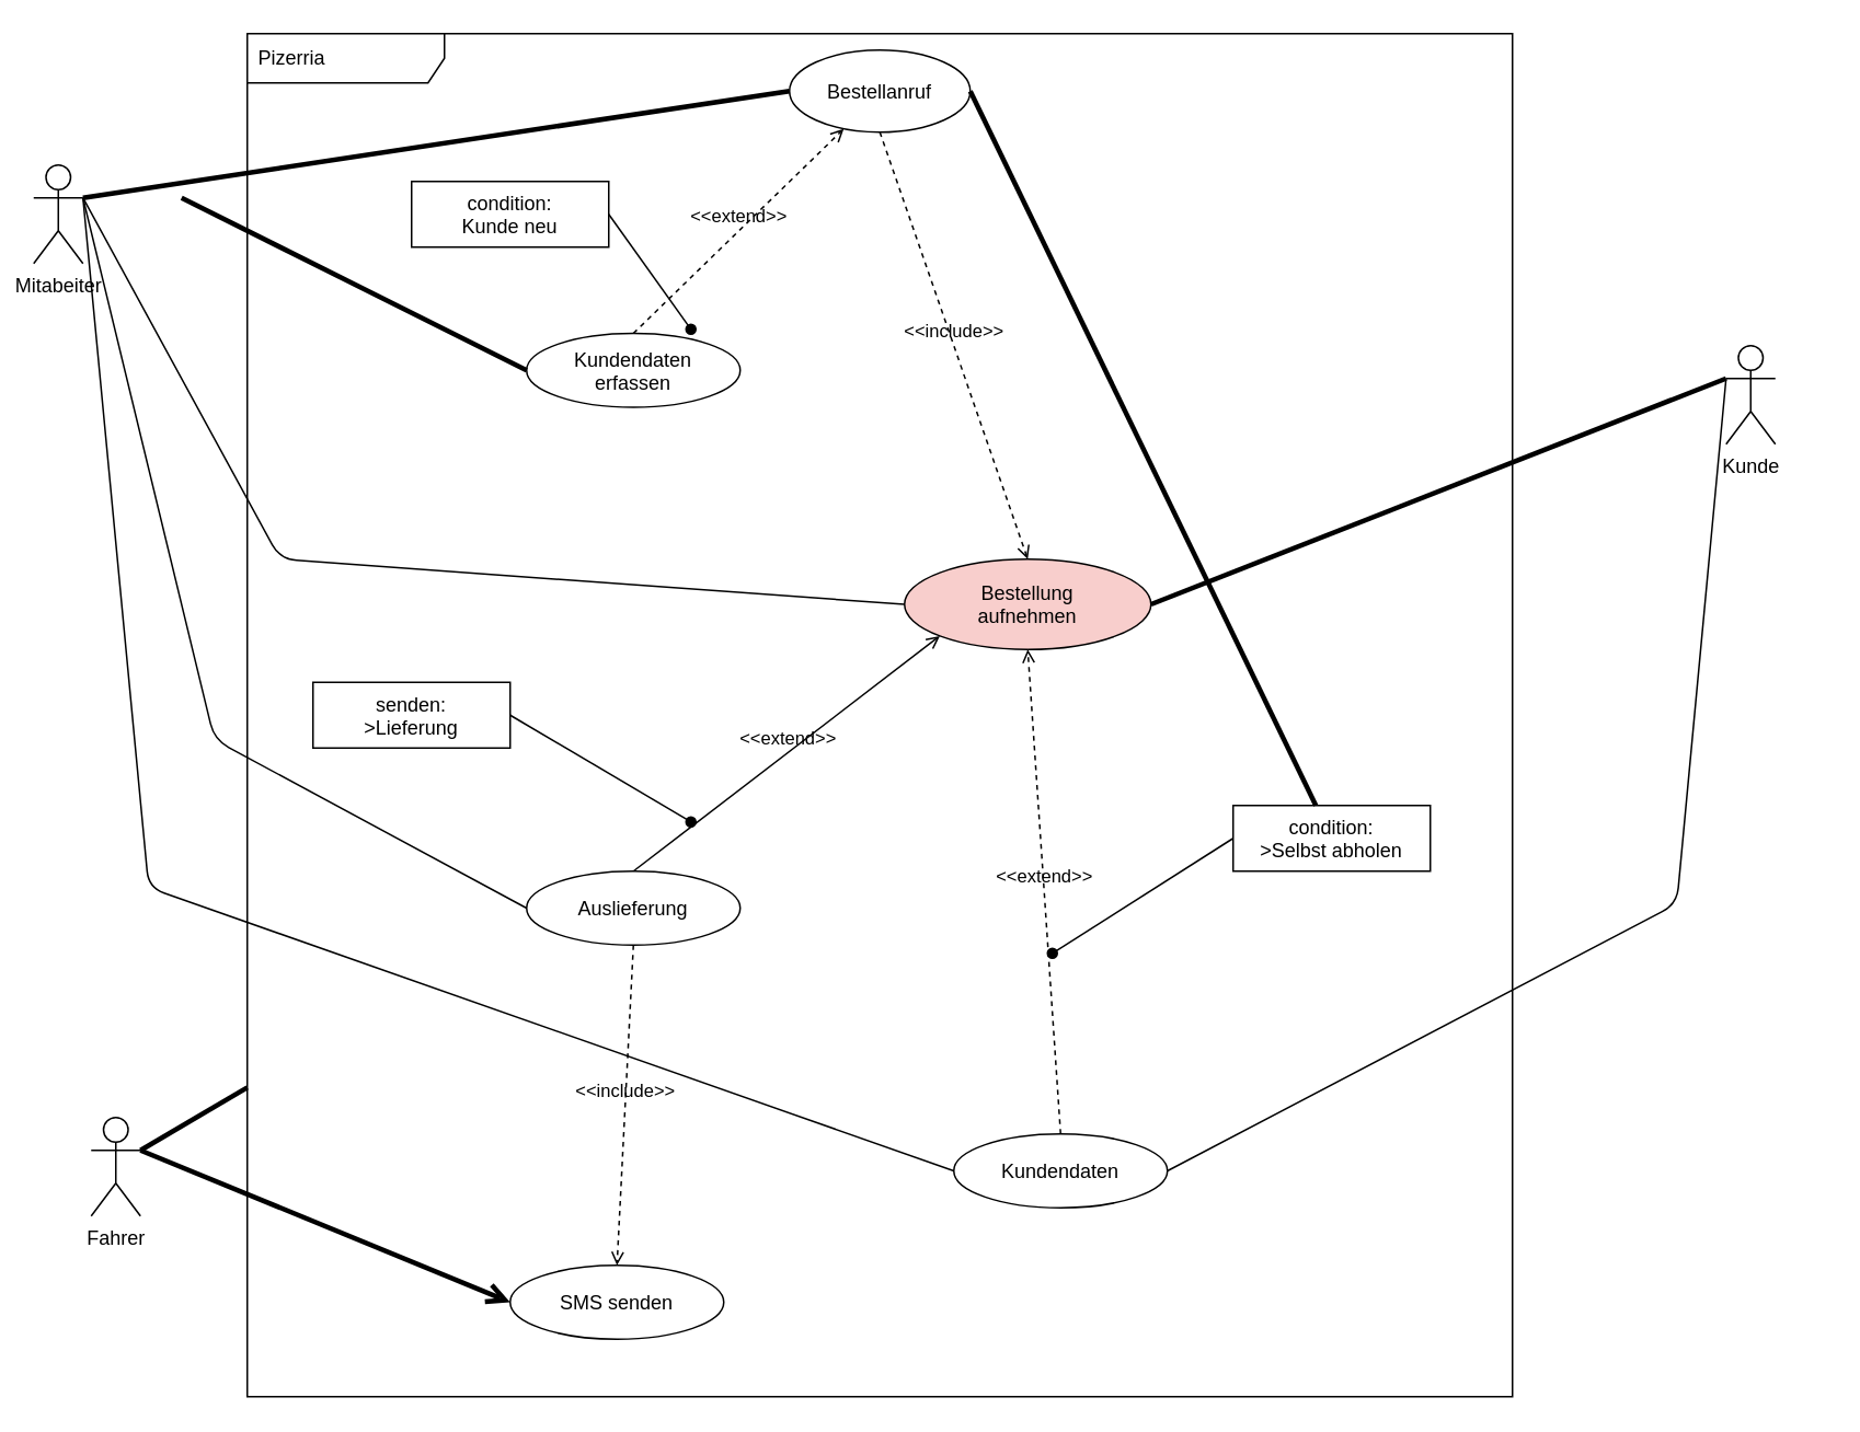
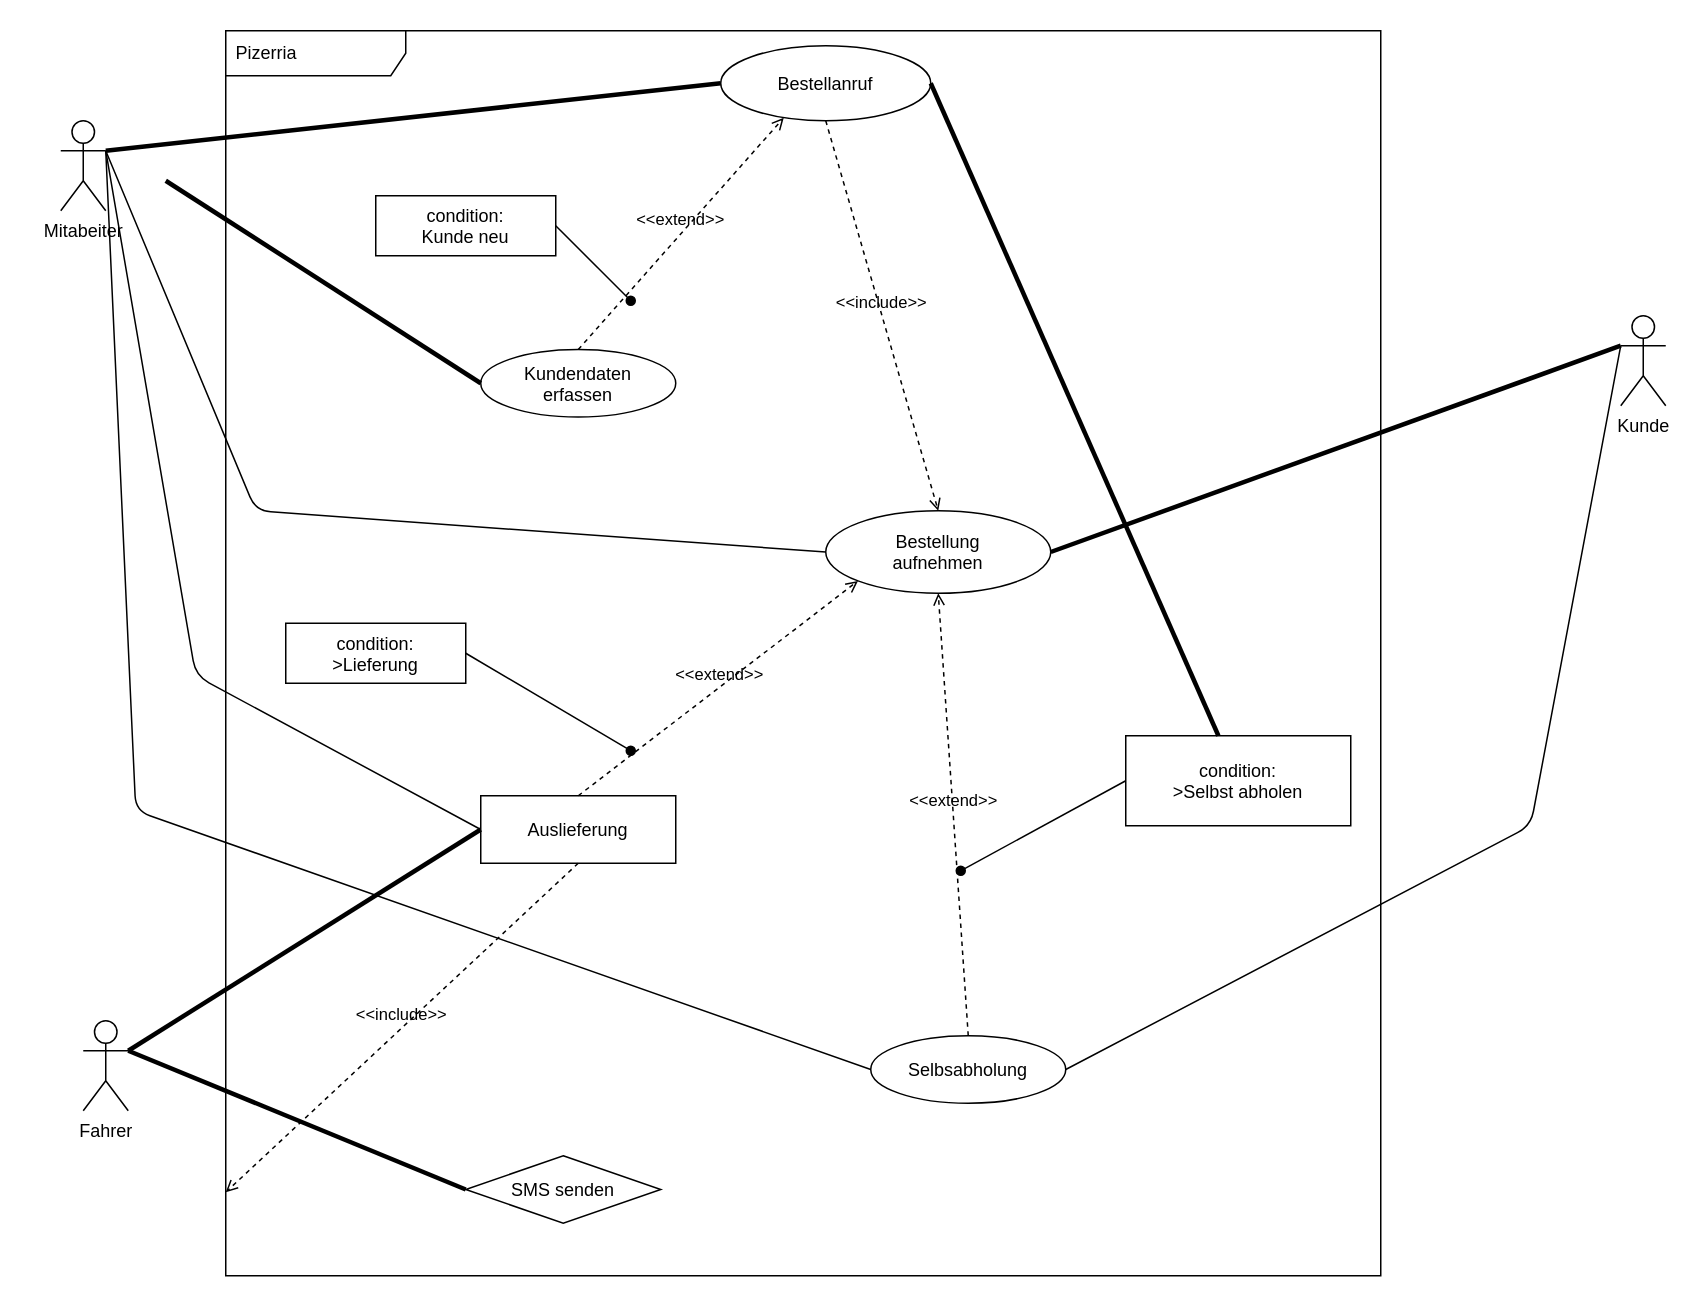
- <mxCell id="6" value="Bestellanruf" style="ellipse;" vertex="1" parent="1"><mxGeometry x="480" y="30" width="110" height="50" as="geometry" /></mxCell>
+ <mxCell id="6" value="Bestellanruf" style="ellipse;" vertex="1" parent="1"><mxGeometry x="480" y="30" width="140" height="50" as="geometry" /></mxCell>
- <mxCell id="3" value="Mitabeiter" style="shape=umlActor;verticalLabelPosition=bottom;verticalAlign=top;html=1;" vertex="1" parent="1"><mxGeometry x="20" y="100" width="30" height="60" as="geometry" /></mxCell>
+ <mxCell id="3" value="Mitabeiter" style="shape=umlActor;verticalLabelPosition=bottom;verticalAlign=top;html=1;" vertex="1" parent="1"><mxGeometry x="40" y="80" width="30" height="60" as="geometry" /></mxCell>
- <mxCell id="12" value="condition:&#10;Kunde neu" style="fontStyle=0;" vertex="1" parent="1"><mxGeometry x="250" y="110" width="120" height="40" as="geometry" /></mxCell>
+ <mxCell id="12" value="condition:&#10;Kunde neu" style="fontStyle=0;" vertex="1" parent="1"><mxGeometry x="250" y="130" width="120" height="40" as="geometry" /></mxCell>
- <mxCell id="7" value="Kundendaten&#10;erfassen" style="ellipse;" vertex="1" parent="1"><mxGeometry x="320" y="202.5" width="130" height="45" as="geometry" /></mxCell>
+ <mxCell id="7" value="Kundendaten&#10;erfassen" style="ellipse;" vertex="1" parent="1"><mxGeometry x="320" y="232.5" width="130" height="45" as="geometry" /></mxCell>
- <mxCell id="4" value="Kunde" style="shape=umlActor;verticalLabelPosition=bottom;verticalAlign=top;html=1;" vertex="1" parent="1"><mxGeometry x="1050" y="210" width="30" height="60" as="geometry" /></mxCell>
+ <mxCell id="4" value="Kunde" style="shape=umlActor;verticalLabelPosition=bottom;verticalAlign=top;html=1;" vertex="1" parent="1"><mxGeometry x="1080" y="210" width="30" height="60" as="geometry" /></mxCell>
- <mxCell id="8" value="Bestellung&#10;aufnehmen" style="ellipse;fillColor=#f8cecc;" vertex="1" parent="1"><mxGeometry x="550" y="340" width="150" height="55" as="geometry" /></mxCell>
+ <mxCell id="8" value="Bestellung&#10;aufnehmen" style="ellipse;" vertex="1" parent="1"><mxGeometry x="550" y="340" width="150" height="55" as="geometry" /></mxCell>
- <mxCell id="13" value="senden:&#10;&gt;Lieferung" style="fontStyle=0;" vertex="1" parent="1"><mxGeometry x="190" y="415" width="120" height="40" as="geometry" /></mxCell>
+ <mxCell id="13" value="condition:&#10;&gt;Lieferung" style="fontStyle=0;" vertex="1" parent="1"><mxGeometry x="190" y="415" width="120" height="40" as="geometry" /></mxCell>
- <mxCell id="20" value="&amp;lt;&amp;lt;extend&amp;gt;&amp;gt;" style="html=1;verticalAlign=bottom;labelBackgroundColor=none;endArrow=open;endFill=0;dashed=0;exitX=0.5;exitY=0;exitDx=0;exitDy=0;entryX=0;entryY=1;entryDx=0;entryDy=0;" edge="1" parent="1" source="9" target="8"><mxGeometry width="160" relative="1" as="geometry"><mxPoint x="360" y="440" as="sourcePoint" /><mxPoint x="520" y="440" as="targetPoint" /></mxGeometry></mxCell>
+ <mxCell id="20" value="&amp;lt;&amp;lt;extend&amp;gt;&amp;gt;" style="html=1;verticalAlign=bottom;labelBackgroundColor=none;endArrow=open;endFill=0;dashed=1;exitX=0.5;exitY=0;exitDx=0;exitDy=0;entryX=0;entryY=1;entryDx=0;entryDy=0;" edge="1" parent="1" source="9" target="8"><mxGeometry width="160" relative="1" as="geometry"><mxPoint x="360" y="440" as="sourcePoint" /><mxPoint x="520" y="440" as="targetPoint" /></mxGeometry></mxCell>
- <mxCell id="14" value="condition:&#10;&gt;Selbst abholen" style="fontStyle=0;" vertex="1" parent="1"><mxGeometry x="750" y="490" width="120" height="40" as="geometry" /></mxCell>
+ <mxCell id="14" value="condition:&#10;&gt;Selbst abholen" style="fontStyle=0;" vertex="1" parent="1"><mxGeometry x="750" y="490" width="150" height="60" as="geometry" /></mxCell>
- <mxCell id="9" value="Auslieferung" style="ellipse;" vertex="1" parent="1"><mxGeometry x="320" y="530" width="130" height="45" as="geometry" /></mxCell>
+ <mxCell id="9" value="Auslieferung" style="rounded=0;" vertex="1" parent="1"><mxGeometry x="320" y="530" width="130" height="45" as="geometry" /></mxCell>
- <mxCell id="22" value="&amp;lt;&amp;lt;include&amp;gt;&amp;gt;" style="html=1;verticalAlign=bottom;labelBackgroundColor=none;endArrow=open;endFill=0;dashed=1;exitX=0.5;exitY=1;exitDx=0;exitDy=0;entryX=0.5;entryY=0;entryDx=0;entryDy=0;" edge="1" parent="1" source="9" target="11"><mxGeometry width="160" relative="1" as="geometry"><mxPoint x="360" y="550" as="sourcePoint" /><mxPoint x="520" y="550" as="targetPoint" /></mxGeometry></mxCell>
+ <mxCell id="22" value="&amp;lt;&amp;lt;include&amp;gt;&amp;gt;" style="html=1;verticalAlign=bottom;labelBackgroundColor=none;endArrow=open;endFill=0;dashed=1;exitX=0.5;exitY=1;exitDx=0;exitDy=0;" edge="1" parent="1" source="9" target="2"><mxGeometry width="160" relative="1" as="geometry"><mxPoint x="360" y="550" as="sourcePoint" /><mxPoint x="520" y="550" as="targetPoint" /></mxGeometry></mxCell>
- <mxCell id="23" value="" style="endArrow=none;startArrow=none;endFill=0;startFill=0;endSize=8;html=1;verticalAlign=bottom;labelBackgroundColor=none;strokeWidth=3;exitX=1;exitY=0.333;exitDx=0;exitDy=0;exitPerimeter=0;" edge="1" parent="1" source="5" target="2"><mxGeometry width="160" relative="1" as="geometry"><mxPoint x="360" y="630" as="sourcePoint" /><mxPoint x="520" y="630" as="targetPoint" /></mxGeometry></mxCell>
+ <mxCell id="23" value="" style="endArrow=none;startArrow=none;endFill=0;startFill=0;endSize=8;html=1;verticalAlign=bottom;labelBackgroundColor=none;strokeWidth=3;exitX=1;exitY=0.333;exitDx=0;exitDy=0;exitPerimeter=0;entryX=0;entryY=0.5;entryDx=0;entryDy=0;" edge="1" parent="1" source="5" target="9"><mxGeometry width="160" relative="1" as="geometry"><mxPoint x="360" y="630" as="sourcePoint" /><mxPoint x="520" y="630" as="targetPoint" /></mxGeometry></mxCell>
- <mxCell id="10" value="Kundendaten" style="ellipse;" vertex="1" parent="1"><mxGeometry x="580" y="690" width="130" height="45" as="geometry" /></mxCell>
+ <mxCell id="10" value="Selbsabholung" style="ellipse;" vertex="1" parent="1"><mxGeometry x="580" y="690" width="130" height="45" as="geometry" /></mxCell>
- <mxCell id="24" value="" style="endArrow=open;startArrow=none;endFill=0;startFill=0;endSize=8;html=1;verticalAlign=bottom;labelBackgroundColor=none;strokeWidth=3;exitX=1;exitY=0.333;exitDx=0;exitDy=0;exitPerimeter=0;entryX=0;entryY=0.5;entryDx=0;entryDy=0;" edge="1" parent="1" source="5" target="11"><mxGeometry width="160" relative="1" as="geometry"><mxPoint x="360" y="630" as="sourcePoint" /><mxPoint x="520" y="630" as="targetPoint" /></mxGeometry></mxCell>
+ <mxCell id="24" value="" style="endArrow=none;startArrow=none;endFill=0;startFill=0;endSize=8;html=1;verticalAlign=bottom;labelBackgroundColor=none;strokeWidth=3;exitX=1;exitY=0.333;exitDx=0;exitDy=0;exitPerimeter=0;entryX=0;entryY=0.5;entryDx=0;entryDy=0;" edge="1" parent="1" source="5" target="11"><mxGeometry width="160" relative="1" as="geometry"><mxPoint x="360" y="630" as="sourcePoint" /><mxPoint x="520" y="630" as="targetPoint" /></mxGeometry></mxCell>
- <mxCell id="11" value="SMS senden" style="ellipse;" vertex="1" parent="1"><mxGeometry x="310" y="770" width="130" height="45" as="geometry" /></mxCell>
+ <mxCell id="11" value="SMS senden" style="rhombus;" vertex="1" parent="1"><mxGeometry x="310" y="770" width="130" height="45" as="geometry" /></mxCell>
